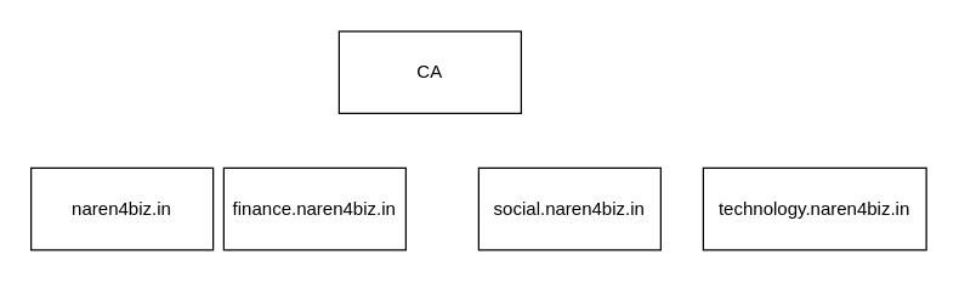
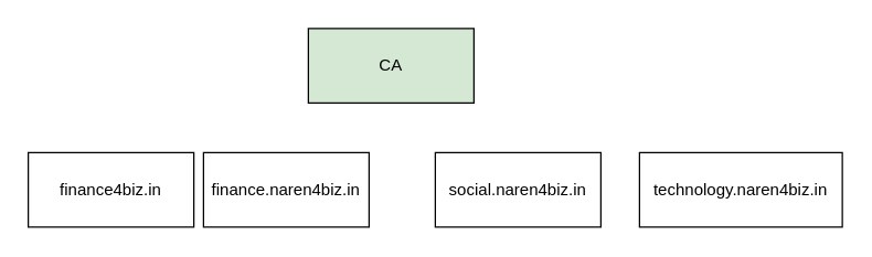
- <mxCell id="2" value="CA" style="rounded=0;whiteSpace=wrap;html=1;" vertex="1" parent="1"><mxGeometry x="223" y="20" width="120" height="54" as="geometry" /></mxCell>
+ <mxCell id="2" value="CA" style="rounded=0;whiteSpace=wrap;html=1;fillColor=#d5e8d4;" vertex="1" parent="1"><mxGeometry x="223" y="20" width="120" height="54" as="geometry" /></mxCell>
- <mxCell id="3" value="naren4biz.in" style="rounded=0;whiteSpace=wrap;html=1;" vertex="1" parent="1"><mxGeometry x="20" y="110" width="120" height="54" as="geometry" /></mxCell>
+ <mxCell id="3" value="finance4biz.in" style="rounded=0;whiteSpace=wrap;html=1;" vertex="1" parent="1"><mxGeometry x="20" y="110" width="120" height="54" as="geometry" /></mxCell>
